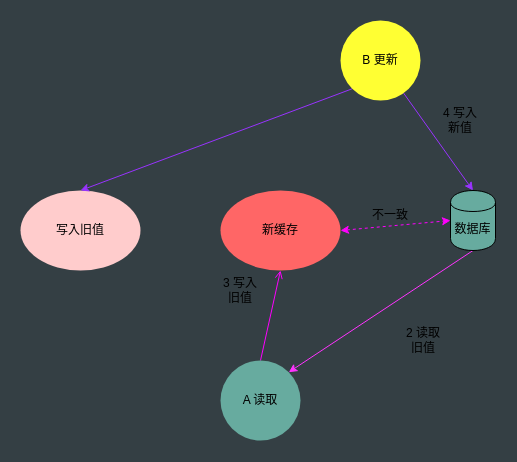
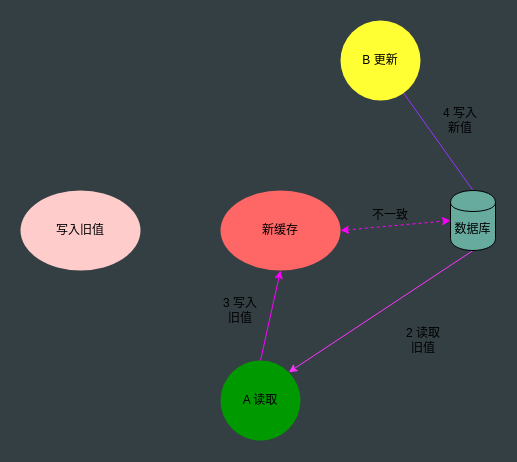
- <mxCell id="4" style="edgeStyle=none;rounded=0;orthogonalLoop=1;jettySize=auto;html=1;exitX=0;exitY=1;exitDx=0;exitDy=0;entryX=0.5;entryY=0;entryDx=0;entryDy=0;strokeColor=#9933FF;" parent="1" source="5" target="2" edge="1"><mxGeometry relative="1" as="geometry" /></mxCell>
- <mxCell id="3" style="edgeStyle=none;rounded=0;orthogonalLoop=1;jettySize=auto;html=1;entryX=0.5;entryY=0;entryDx=0;entryDy=0;strokeColor=#9933FF;" parent="1" source="5" target="9" edge="1"><mxGeometry relative="1" as="geometry" /></mxCell>
+ <mxCell id="3" style="edgeStyle=none;rounded=0;orthogonalLoop=1;jettySize=auto;html=1;entryX=0.5;entryY=0;entryDx=0;entryDy=0;strokeColor=#9933FF;endArrow=none;" parent="1" source="5" target="9" edge="1"><mxGeometry relative="1" as="geometry" /></mxCell>
- <mxCell id="6" style="edgeStyle=none;rounded=0;orthogonalLoop=1;jettySize=auto;html=1;exitX=0.5;exitY=0;exitDx=0;exitDy=0;entryX=0.5;entryY=1;entryDx=0;entryDy=0;strokeColor=#FF00FF;endArrow=open;" parent="1" source="7" target="10" edge="1"><mxGeometry relative="1" as="geometry" /></mxCell>
+ <mxCell id="6" style="edgeStyle=none;rounded=0;orthogonalLoop=1;jettySize=auto;html=1;exitX=0.5;exitY=0;exitDx=0;exitDy=0;entryX=0.5;entryY=1;entryDx=0;entryDy=0;strokeColor=#FF00FF;" parent="1" source="7" target="10" edge="1"><mxGeometry relative="1" as="geometry" /></mxCell>
- <mxCell id="13" value="3 写入旧值" style="text;html=1;strokeColor=none;fillColor=none;align=center;verticalAlign=middle;whiteSpace=wrap;rounded=0;" parent="1" vertex="1"><mxGeometry x="220" y="280" width="40" height="20" as="geometry" /></mxCell>
+ <mxCell id="13" value="3 写入旧值" style="text;html=1;strokeColor=none;fillColor=none;align=center;verticalAlign=middle;whiteSpace=wrap;rounded=0;" parent="1" vertex="1"><mxGeometry x="220" y="300" width="40" height="20" as="geometry" /></mxCell>
- <mxCell id="7" value="A 读取&lt;br&gt;" style="ellipse;whiteSpace=wrap;html=1;aspect=fixed;fillColor=#67ab9f;strokeColor=none;" parent="1" vertex="1"><mxGeometry x="220" y="360" width="80" height="80" as="geometry" /></mxCell>
+ <mxCell id="7" value="A 读取&lt;br&gt;" style="ellipse;whiteSpace=wrap;html=1;aspect=fixed;fillColor=#009900;strokeColor=none;" parent="1" vertex="1"><mxGeometry x="220" y="360" width="80" height="80" as="geometry" /></mxCell>
